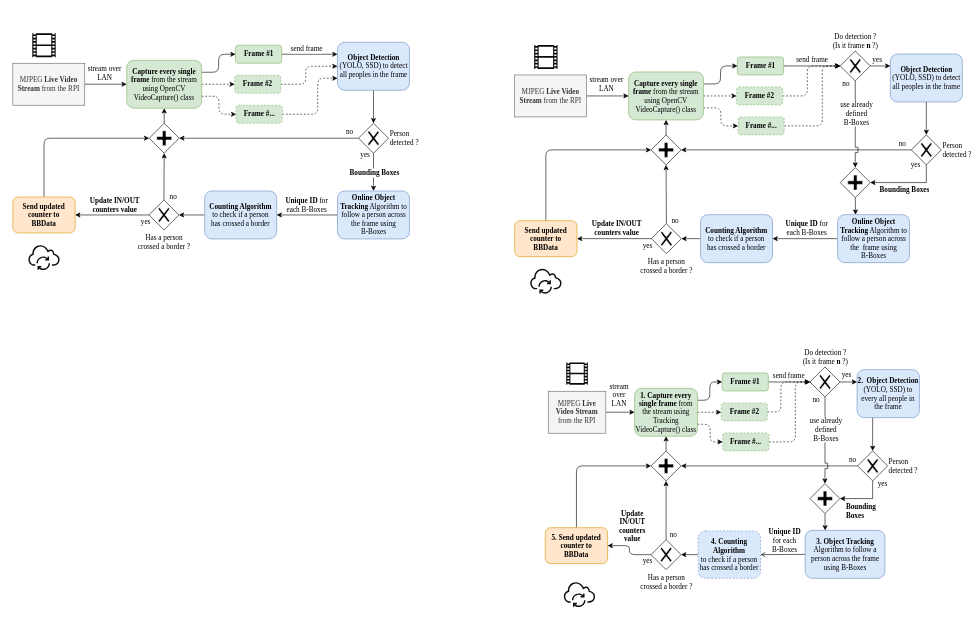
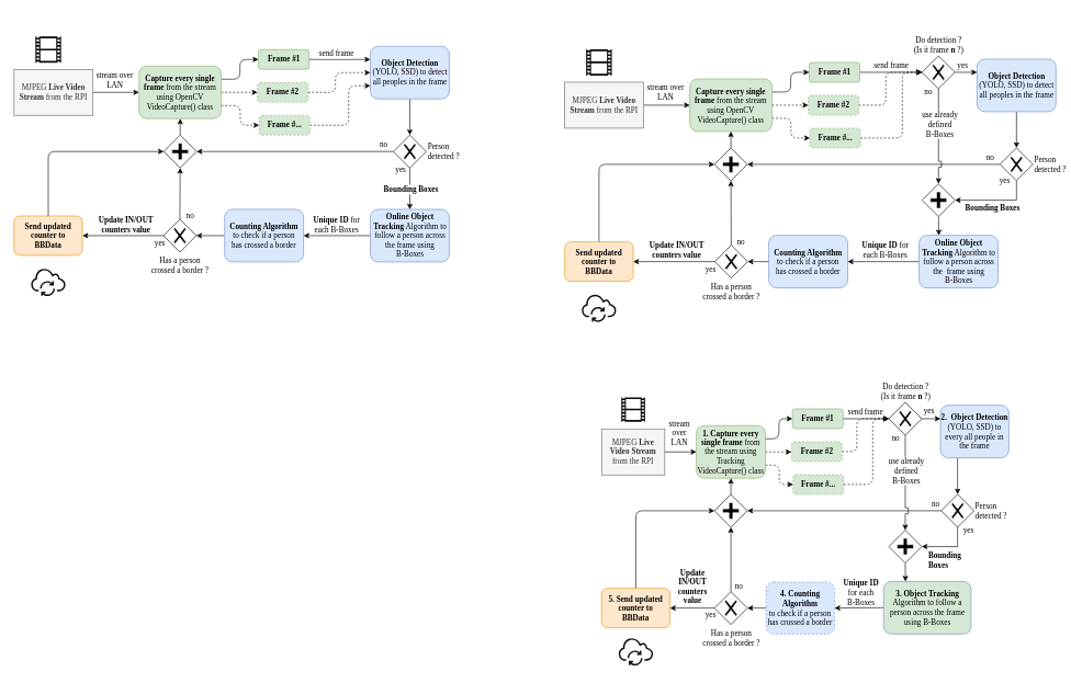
- <mxCell id="131" value="&lt;span&gt;5. Send updated counter to&lt;br&gt;BBData&lt;/span&gt;" style="rounded=1;whiteSpace=wrap;html=1;fontFamily=Garamond;fillColor=#ffe6cc;strokeColor=#d79b00;fontStyle=1" parent="1" vertex="1"><mxGeometry x="908" y="879.5" width="104" height="60" as="geometry" /></mxCell>
+ <mxCell id="131" value="&lt;span&gt;5. Send updated counter to&lt;br&gt;BBData&lt;/span&gt;" style="rounded=1;whiteSpace=wrap;html=1;fontFamily=Garamond;fillColor=#ffe6cc;strokeColor=#d79b00;fontStyle=1" parent="1" vertex="1"><mxGeometry x="913" y="894.5" width="104" height="60" as="geometry" /></mxCell>
- <mxCell id="115" style="edgeStyle=orthogonalEdgeStyle;rounded=1;jumpStyle=sharp;jumpSize=9;orthogonalLoop=1;jettySize=auto;html=1;exitX=0;exitY=0.5;exitDx=0;exitDy=0;entryX=1;entryY=0.5;entryDx=0;entryDy=0;fontFamily=Garamond;endArrow=open;" parent="1" source="117" target="129" edge="1"><mxGeometry relative="1" as="geometry"><mxPoint x="1298" y="924.5" as="targetPoint" /></mxGeometry></mxCell>
+ <mxCell id="115" style="edgeStyle=orthogonalEdgeStyle;rounded=1;jumpStyle=sharp;jumpSize=9;orthogonalLoop=1;jettySize=auto;html=1;exitX=0;exitY=0.5;exitDx=0;exitDy=0;entryX=1;entryY=0.5;entryDx=0;entryDy=0;fontFamily=Garamond;" parent="1" source="117" target="129" edge="1"><mxGeometry relative="1" as="geometry"><mxPoint x="1298" y="924.5" as="targetPoint" /></mxGeometry></mxCell>
- <mxCell id="117" value="&lt;b&gt;3. Object Tracking&lt;/b&gt; Algorithm to follow a person across the frame using B-Boxes" style="rounded=1;whiteSpace=wrap;html=1;fontFamily=Garamond;fillColor=#dae8fc;strokeColor=#6c8ebf;" parent="1" vertex="1"><mxGeometry x="1341.5" y="884" width="133" height="80" as="geometry" /></mxCell>
+ <mxCell id="117" value="&lt;b&gt;3. Object Tracking&lt;/b&gt; Algorithm to follow a person across the frame using B-Boxes" style="rounded=1;whiteSpace=wrap;html=1;fontFamily=Garamond;fillColor=#d5e8d4;strokeColor=#6c8ebf;" parent="1" vertex="1"><mxGeometry x="1341.5" y="884" width="133" height="80" as="geometry" /></mxCell>
